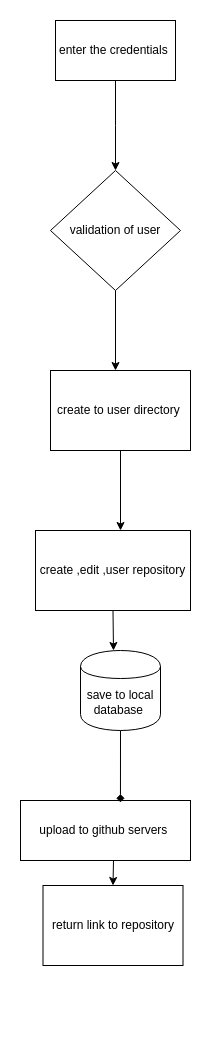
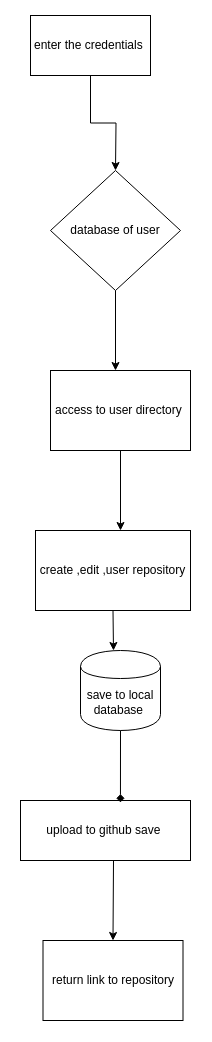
- <mxCell id="3" value="enter the credentials&amp;nbsp;" style="rounded=0;whiteSpace=wrap;html=1;" parent="1" vertex="1"><mxGeometry x="55" y="20" width="120" height="60" as="geometry" /></mxCell>
+ <mxCell id="3" value="enter the credentials&amp;nbsp;" style="rounded=0;whiteSpace=wrap;html=1;" parent="1" vertex="1"><mxGeometry x="30" y="15" width="120" height="60" as="geometry" /></mxCell>
- <mxCell id="4" value="validation of user&lt;br&gt;" style="rhombus;whiteSpace=wrap;html=1;" parent="1" vertex="1"><mxGeometry x="50" y="170" width="130" height="120" as="geometry" /></mxCell>
+ <mxCell id="4" value="database of user&lt;br&gt;" style="rhombus;whiteSpace=wrap;html=1;" parent="1" vertex="1"><mxGeometry x="50" y="170" width="130" height="120" as="geometry" /></mxCell>
- <mxCell id="5" value="create to user directory&amp;nbsp;" style="rounded=0;whiteSpace=wrap;html=1;" parent="1" vertex="1"><mxGeometry x="50" y="370" width="140" height="80" as="geometry" /></mxCell>
+ <mxCell id="5" value="access to user directory&amp;nbsp;" style="rounded=0;whiteSpace=wrap;html=1;" parent="1" vertex="1"><mxGeometry x="50" y="370" width="140" height="80" as="geometry" /></mxCell>
- <mxCell id="10" value="upload to github servers&amp;nbsp;" style="rounded=0;whiteSpace=wrap;html=1;" parent="1" vertex="1"><mxGeometry x="20" y="800" width="170" height="60" as="geometry" /></mxCell>
+ <mxCell id="10" value="upload to github save&amp;nbsp;" style="rounded=0;whiteSpace=wrap;html=1;" parent="1" vertex="1"><mxGeometry x="20" y="800" width="170" height="60" as="geometry" /></mxCell>
- <mxCell id="7" value="return link to repository" style="rounded=0;whiteSpace=wrap;html=1;" parent="1" vertex="1"><mxGeometry x="42.5" y="885" width="140" height="80" as="geometry" /></mxCell>
+ <mxCell id="7" value="return link to repository" style="rounded=0;whiteSpace=wrap;html=1;" parent="1" vertex="1"><mxGeometry x="42.5" y="940" width="140" height="80" as="geometry" /></mxCell>
